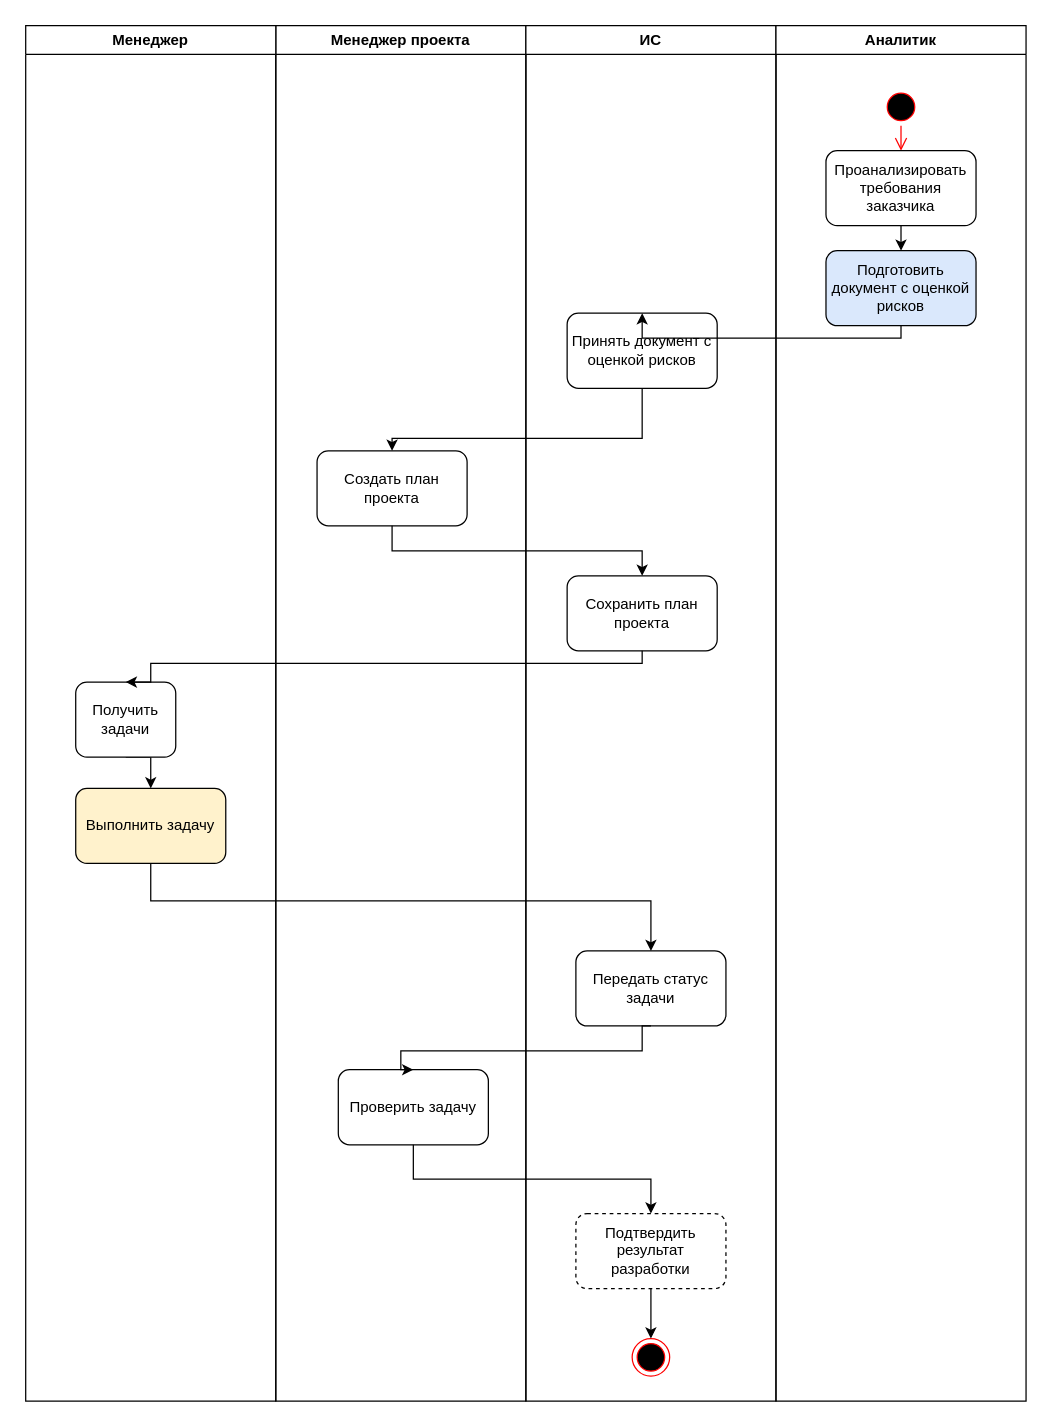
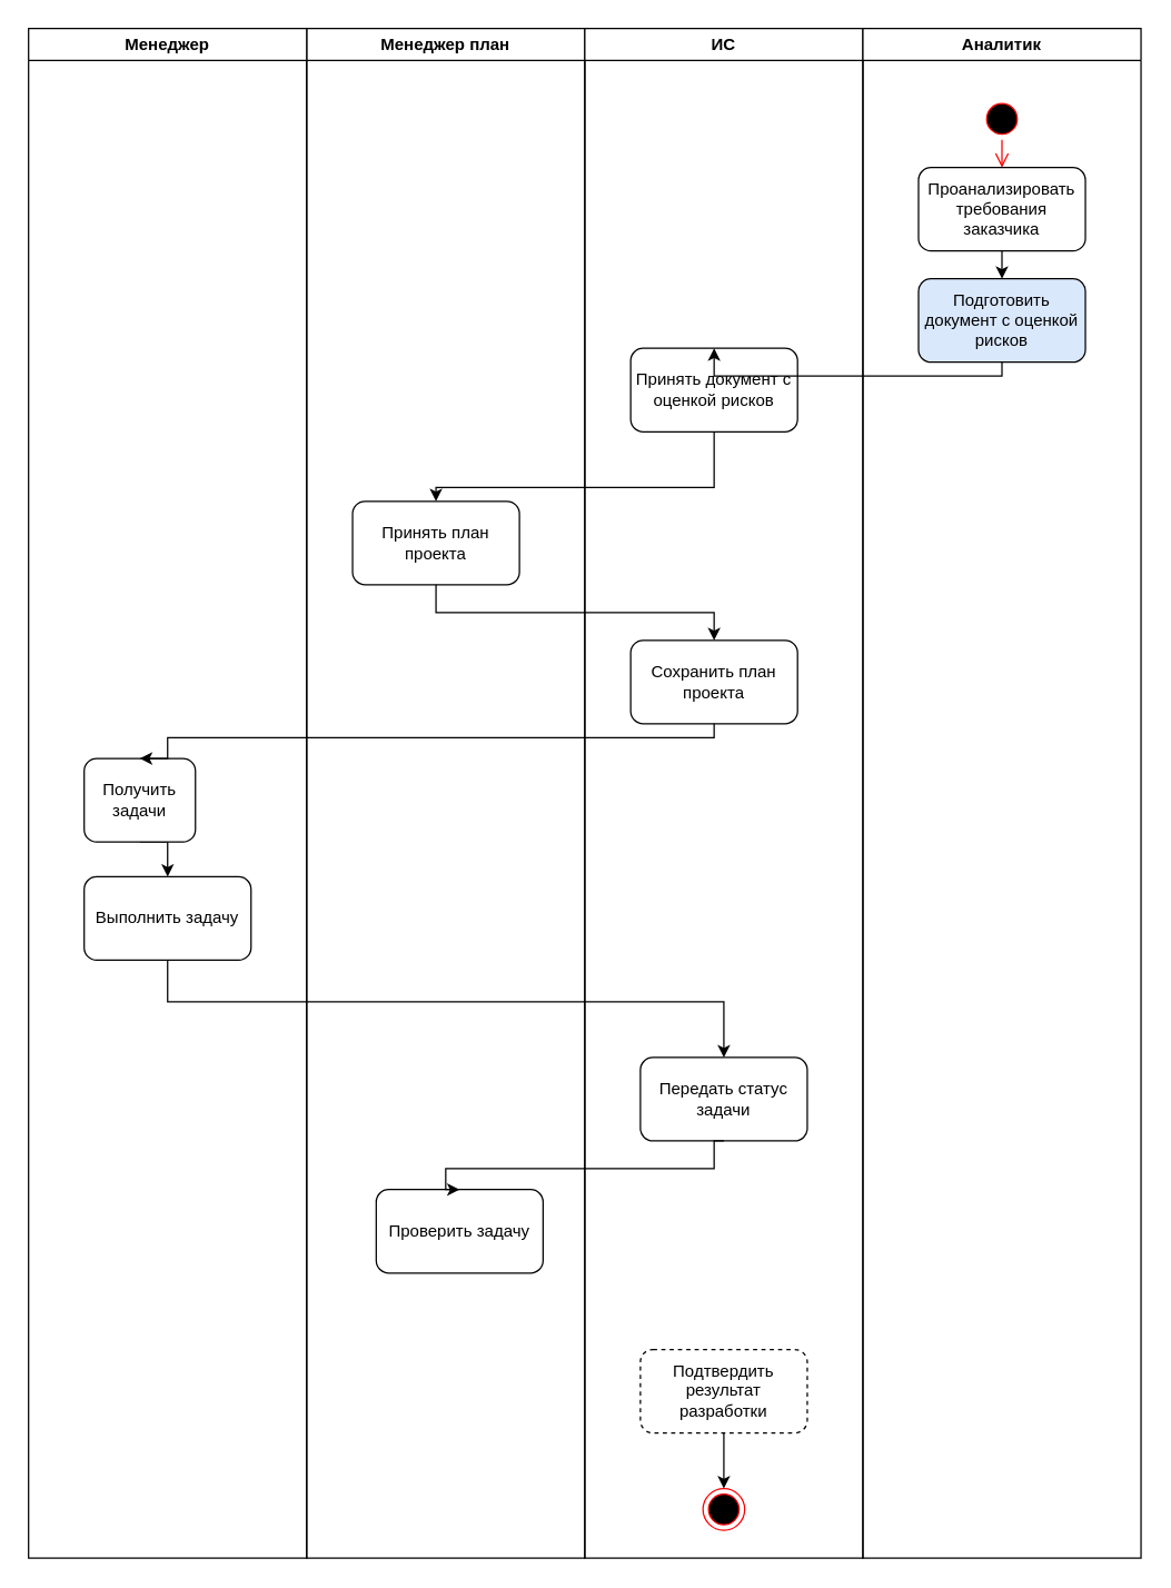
- <mxCell id="2" value="Менеджер проекта" style="swimlane;whiteSpace=wrap;html=1;" vertex="1" parent="1"><mxGeometry x="220" y="20" width="200" height="1100" as="geometry" /></mxCell>
+ <mxCell id="2" value="Менеджер план" style="swimlane;whiteSpace=wrap;html=1;" vertex="1" parent="1"><mxGeometry x="220" y="20" width="200" height="1100" as="geometry" /></mxCell>
- <mxCell id="3" value="Создать план проекта" style="rounded=1;whiteSpace=wrap;html=1;" vertex="1" parent="2"><mxGeometry x="33" y="340" width="120" height="60" as="geometry" /></mxCell>
+ <mxCell id="3" value="Принять план проекта" style="rounded=1;whiteSpace=wrap;html=1;" vertex="1" parent="2"><mxGeometry x="33" y="340" width="120" height="60" as="geometry" /></mxCell>
- <mxCell id="15" value="Выполнить задачу" style="rounded=1;whiteSpace=wrap;html=1;fillColor=#fff2cc;" vertex="1" parent="12"><mxGeometry x="40" y="610" width="120" height="60" as="geometry" /></mxCell>
+ <mxCell id="15" value="Выполнить задачу" style="rounded=1;whiteSpace=wrap;html=1;" vertex="1" parent="12"><mxGeometry x="40" y="610" width="120" height="60" as="geometry" /></mxCell>
- <mxCell id="28" style="edgeStyle=orthogonalEdgeStyle;rounded=0;orthogonalLoop=1;jettySize=auto;html=1;exitX=0.5;exitY=1;exitDx=0;exitDy=0;entryX=0.5;entryY=0;entryDx=0;entryDy=0;" edge="1" parent="1" source="4" target="11"><mxGeometry relative="1" as="geometry" /></mxCell>
